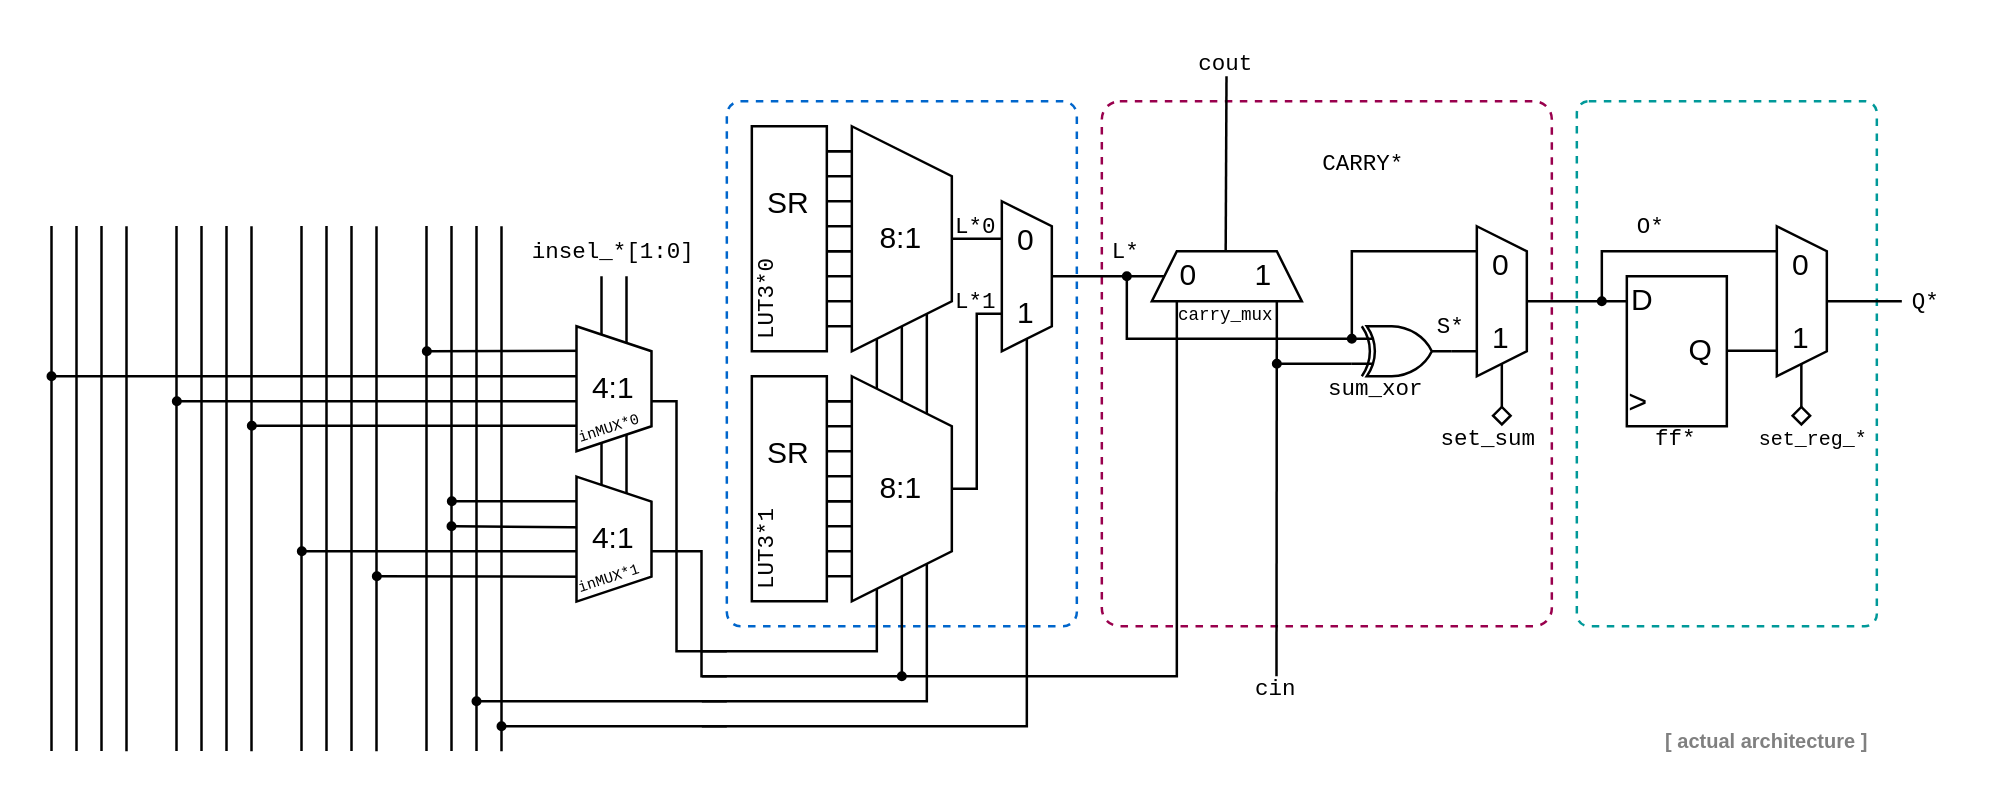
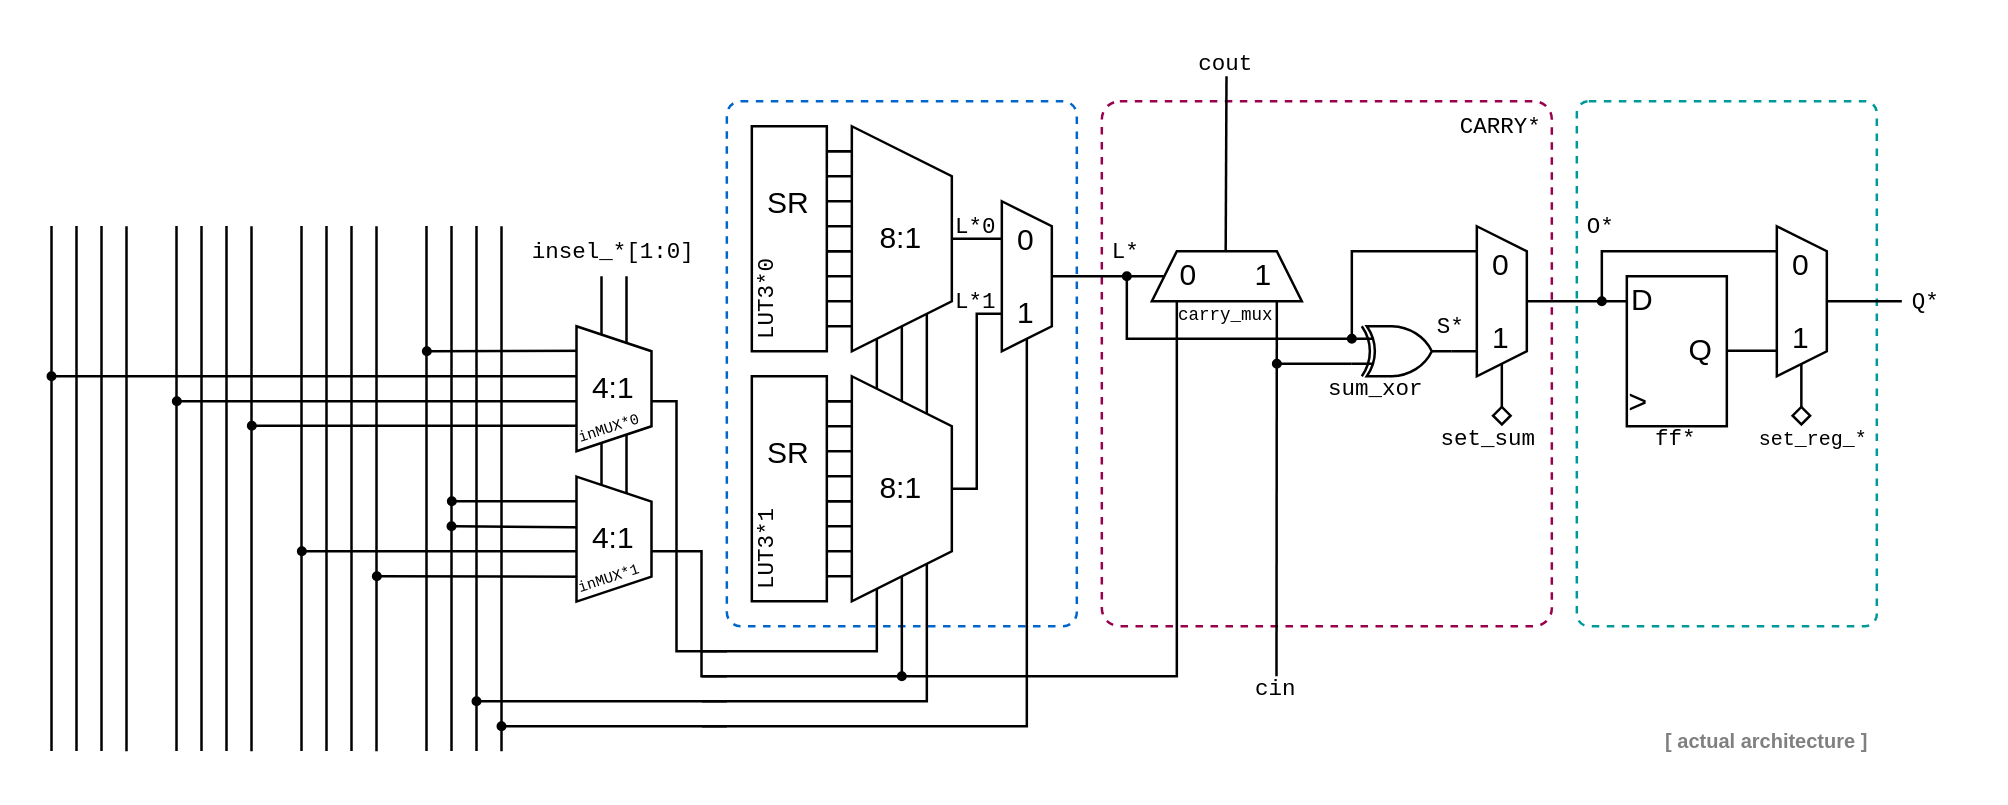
- <mxCell id="62" value="&lt;font face=&quot;Courier New&quot;&gt;CARRY*&lt;/font&gt;" style="text;html=1;strokeColor=none;fillColor=none;align=center;verticalAlign=middle;whiteSpace=wrap;rounded=0;fontSize=9;" vertex="1" parent="1"><mxGeometry x="525.13" y="55" width="40" height="20" as="geometry" /></mxCell>
+ <mxCell id="62" value="&lt;font face=&quot;Courier New&quot;&gt;CARRY*&lt;/font&gt;" style="text;html=1;strokeColor=none;fillColor=none;align=center;verticalAlign=middle;whiteSpace=wrap;rounded=0;fontSize=9;" vertex="1" parent="1"><mxGeometry x="580.13" y="40" width="40" height="20" as="geometry" /></mxCell>
- <mxCell id="87" value="&lt;font face=&quot;Courier New&quot;&gt;O*&lt;/font&gt;" style="text;html=1;strokeColor=none;fillColor=none;align=center;verticalAlign=middle;whiteSpace=wrap;rounded=0;fontSize=9;" vertex="1" parent="1"><mxGeometry x="650.13" y="80" width="20" height="20" as="geometry" /></mxCell>
+ <mxCell id="87" value="&lt;font face=&quot;Courier New&quot;&gt;O*&lt;/font&gt;" style="text;html=1;strokeColor=none;fillColor=none;align=center;verticalAlign=middle;whiteSpace=wrap;rounded=0;fontSize=9;" vertex="1" parent="1"><mxGeometry x="630.13" y="80" width="20" height="20" as="geometry" /></mxCell>
